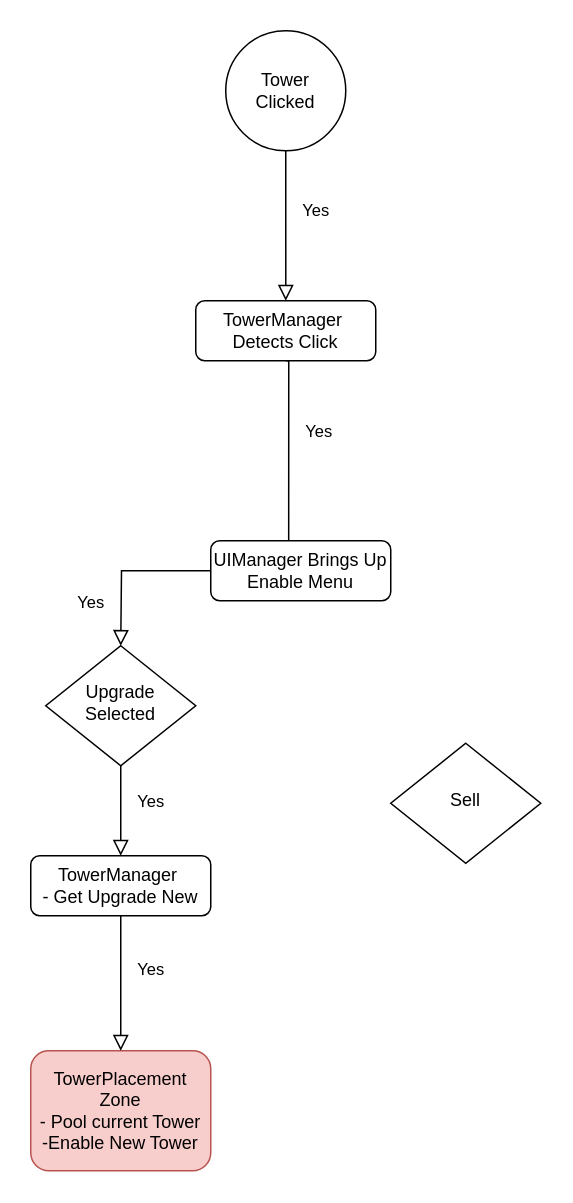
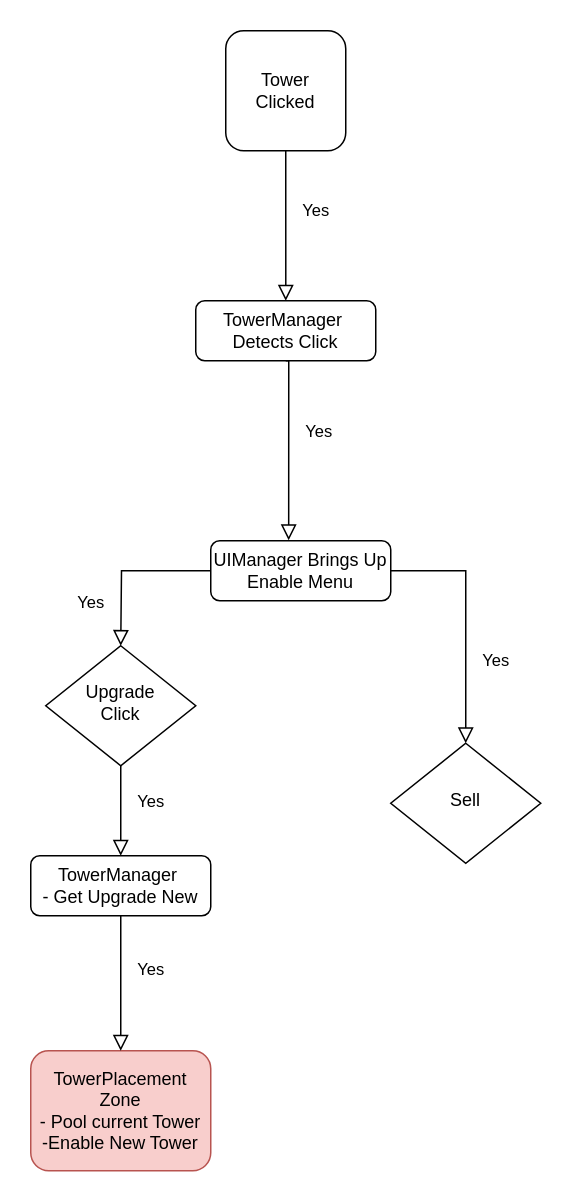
- <mxCell id="9" value="Tower&lt;br&gt;Clicked" style="ellipse;whiteSpace=wrap;html=1;aspect=fixed;" vertex="1" parent="1"><mxGeometry x="150" y="20" width="80" height="80" as="geometry" /></mxCell>
+ <mxCell id="9" value="Tower&lt;br&gt;Clicked" style="whiteSpace=wrap;html=1;aspect=fixed;rounded=1;" vertex="1" parent="1"><mxGeometry x="150" y="20" width="80" height="80" as="geometry" /></mxCell>
- <mxCell id="4" value="Yes" style="edgeStyle=orthogonalEdgeStyle;rounded=0;html=1;jettySize=auto;orthogonalLoop=1;fontSize=11;endArrow=none;endFill=0;endSize=8;strokeWidth=1;shadow=0;labelBackgroundColor=none;exitX=0.5;exitY=1;exitDx=0;exitDy=0;entryX=0.433;entryY=-0.008;entryDx=0;entryDy=0;entryPerimeter=0;" parent="1" source="2" target="7" edge="1"><mxGeometry x="-0.2" y="20" relative="1" as="geometry"><mxPoint as="offset" /><mxPoint x="10" y="270" as="targetPoint" /><Array as="points"><mxPoint x="192" y="240" /></Array></mxGeometry></mxCell>
+ <mxCell id="4" value="Yes" style="edgeStyle=orthogonalEdgeStyle;rounded=0;html=1;jettySize=auto;orthogonalLoop=1;fontSize=11;endArrow=block;endFill=0;endSize=8;strokeWidth=1;shadow=0;labelBackgroundColor=none;exitX=0.5;exitY=1;exitDx=0;exitDy=0;entryX=0.433;entryY=-0.008;entryDx=0;entryDy=0;entryPerimeter=0;" parent="1" source="2" target="7" edge="1"><mxGeometry x="-0.2" y="20" relative="1" as="geometry"><mxPoint as="offset" /><mxPoint x="10" y="270" as="targetPoint" /><Array as="points"><mxPoint x="192" y="240" /></Array></mxGeometry></mxCell>
+ <mxCell id="11" value="Yes" style="rounded=0;html=1;jettySize=auto;orthogonalLoop=1;fontSize=11;endArrow=block;endFill=0;endSize=8;strokeWidth=1;shadow=0;labelBackgroundColor=none;edgeStyle=orthogonalEdgeStyle;exitX=1;exitY=0.5;exitDx=0;exitDy=0;entryX=0.5;entryY=0;entryDx=0;entryDy=0;" edge="1" parent="1" source="7" target="5"><mxGeometry x="0.333" y="20" relative="1" as="geometry"><mxPoint as="offset" /><mxPoint x="300" y="380" as="sourcePoint" /><mxPoint x="350" y="430" as="targetPoint" /><Array as="points"><mxPoint x="310" y="380" /></Array></mxGeometry></mxCell>
- <mxCell id="3" value="Upgrade&lt;br&gt;Selected" style="rhombus;whiteSpace=wrap;html=1;shadow=0;fontFamily=Helvetica;fontSize=12;align=center;strokeWidth=1;spacing=6;spacingTop=-4;" parent="1" vertex="1"><mxGeometry x="30" y="430" width="100" height="80" as="geometry" /></mxCell>
+ <mxCell id="3" value="Upgrade&lt;br&gt;Click" style="rhombus;whiteSpace=wrap;html=1;shadow=0;fontFamily=Helvetica;fontSize=12;align=center;strokeWidth=1;spacing=6;spacingTop=-4;" parent="1" vertex="1"><mxGeometry x="30" y="430" width="100" height="80" as="geometry" /></mxCell>
